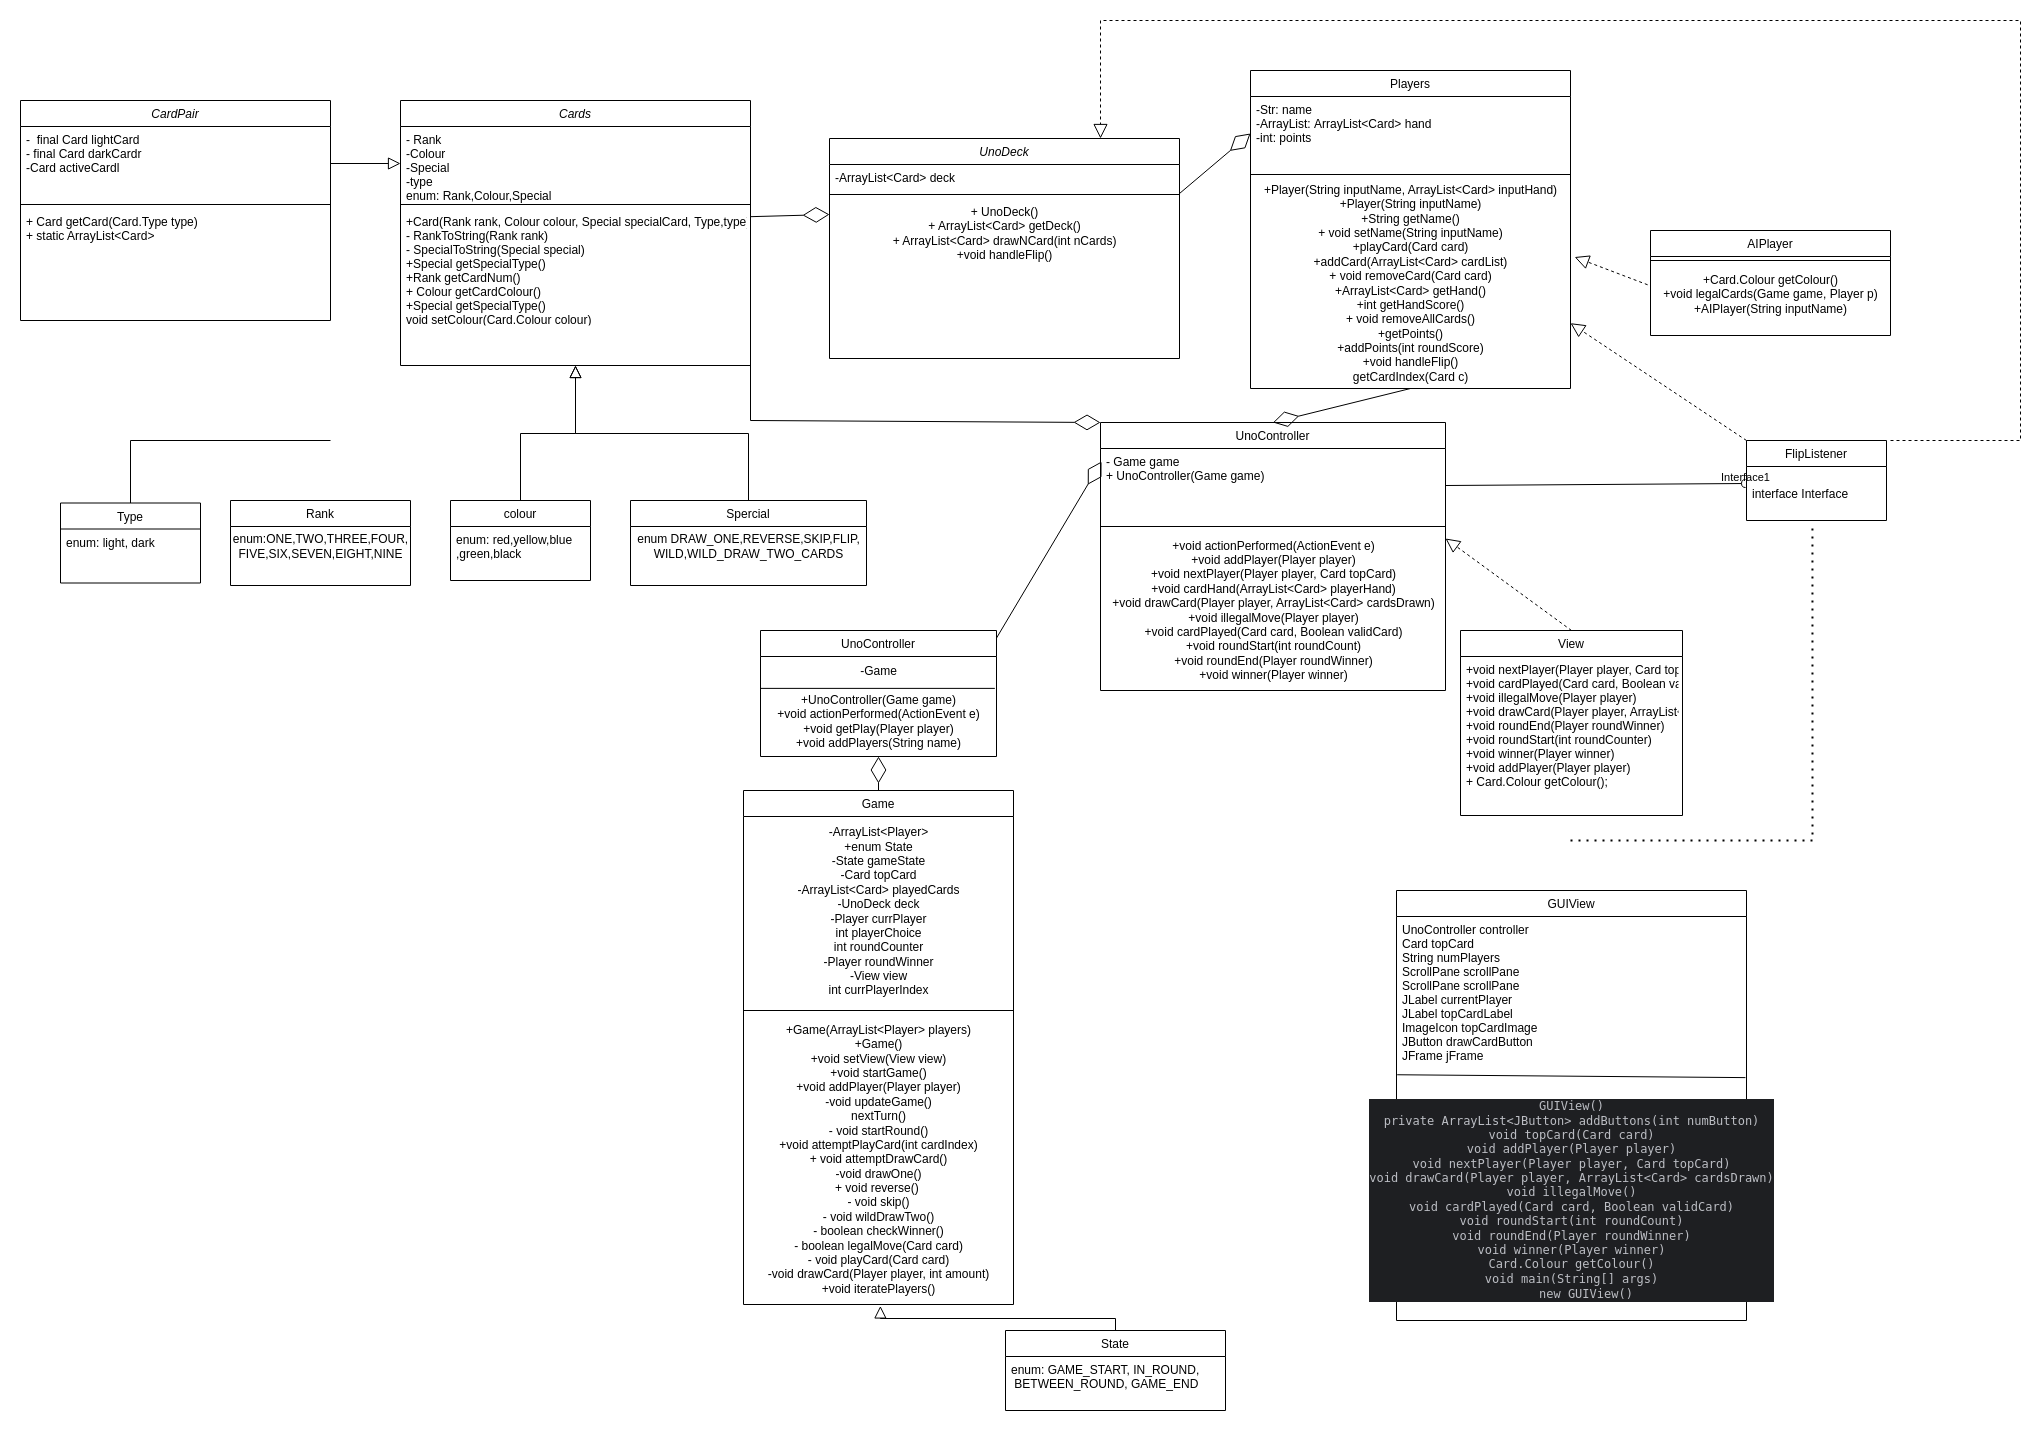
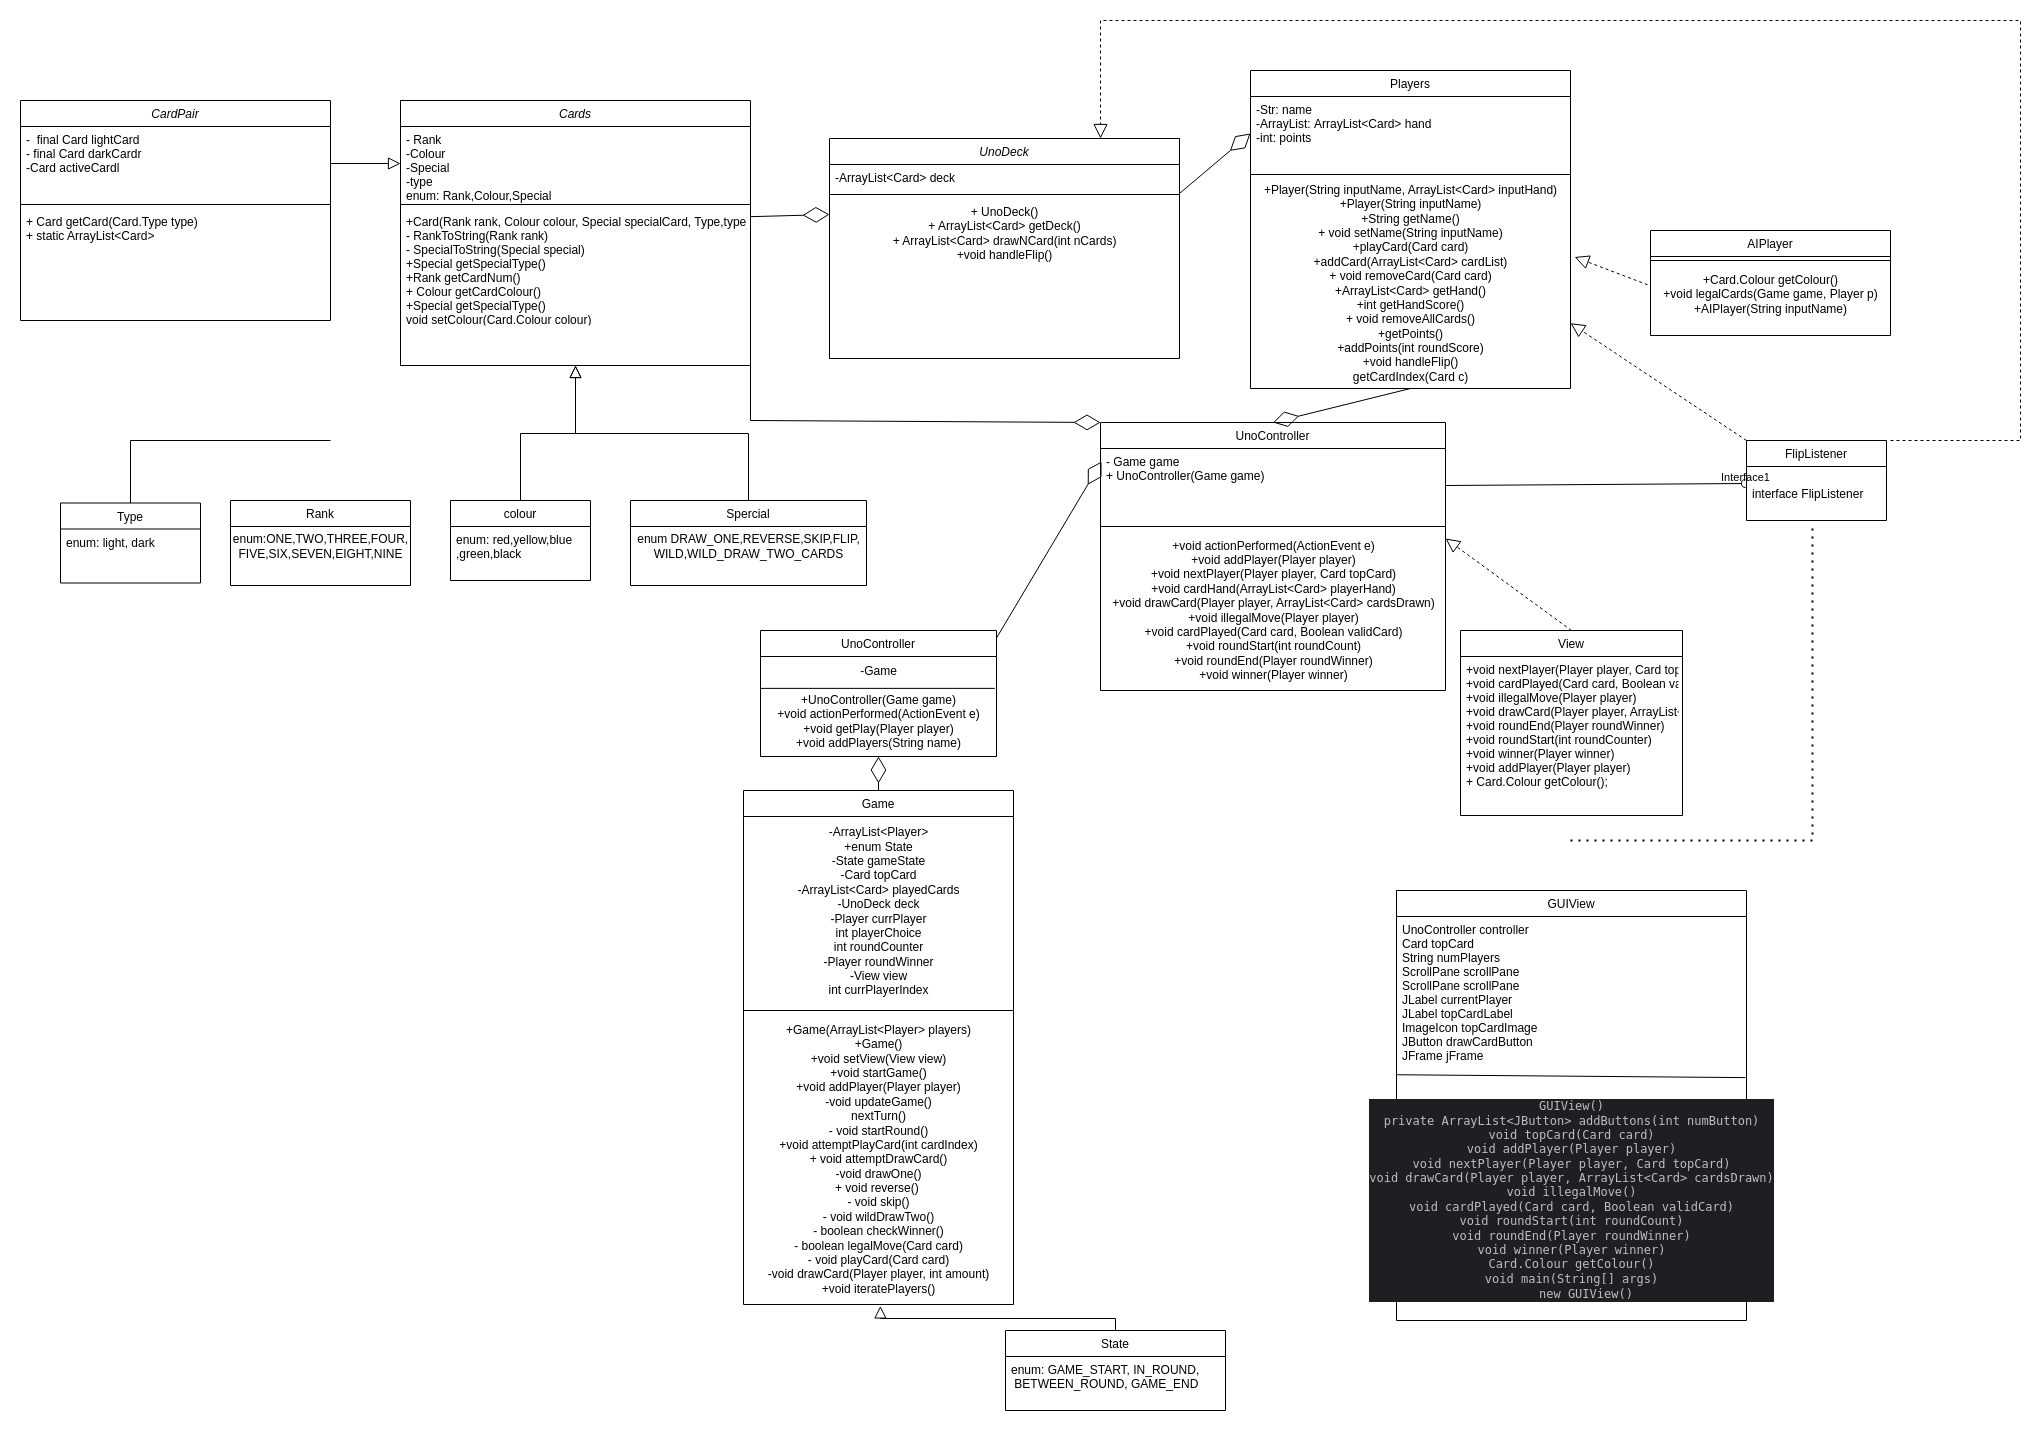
- <mxCell id="63" value="&#10;interface Interface" style="text;align=left;verticalAlign=top;spacingLeft=4;spacingRight=4;overflow=hidden;rotatable=0;points=[[0,0.5],[1,0.5]];portConstraint=eastwest;rounded=0;shadow=0;html=0;" vertex="1" parent="62"><mxGeometry y="26" width="140" height="54" as="geometry" /></mxCell>
+ <mxCell id="63" value="&#10;interface FlipListener" style="text;align=left;verticalAlign=top;spacingLeft=4;spacingRight=4;overflow=hidden;rotatable=0;points=[[0,0.5],[1,0.5]];portConstraint=eastwest;rounded=0;shadow=0;html=0;" vertex="1" parent="62"><mxGeometry y="26" width="140" height="54" as="geometry" /></mxCell>
